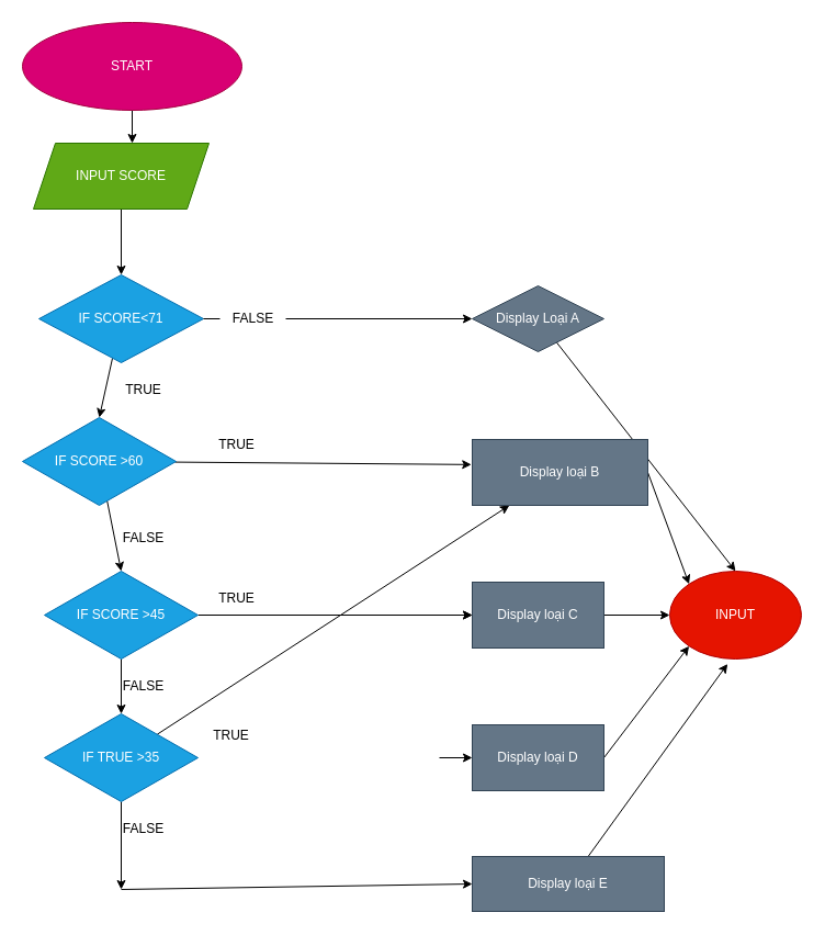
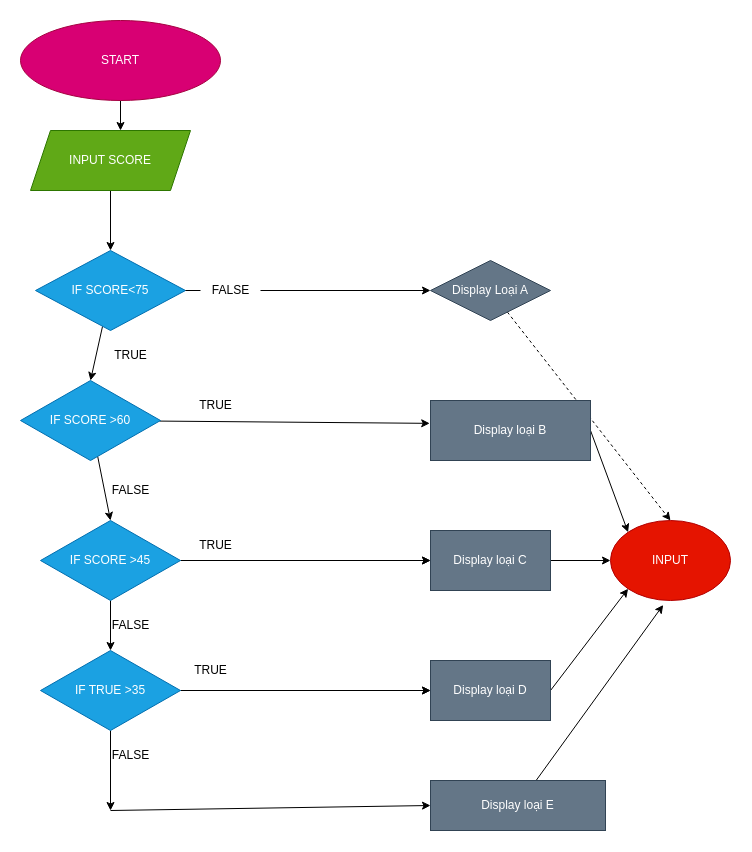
- <mxCell id="8" value="IF SCORE&amp;lt;71" style="rhombus;whiteSpace=wrap;html=1;fillColor=#1ba1e2;fontColor=#ffffff;strokeColor=#006EAF;" vertex="1" parent="1"><mxGeometry x="35" y="250" width="150" height="80" as="geometry" /></mxCell>
+ <mxCell id="8" value="IF SCORE&amp;lt;75" style="rhombus;whiteSpace=wrap;html=1;fillColor=#1ba1e2;fontColor=#ffffff;strokeColor=#006EAF;" vertex="1" parent="1"><mxGeometry x="35" y="250" width="150" height="80" as="geometry" /></mxCell>
- <mxCell id="30" style="edgeStyle=none;html=1;entryX=0.5;entryY=0;entryDx=0;entryDy=0;" edge="1" parent="1" source="31" target="40"><mxGeometry relative="1" as="geometry" /></mxCell>
+ <mxCell id="30" style="edgeStyle=none;html=1;entryX=0.5;entryY=0;entryDx=0;entryDy=0;dashed=1;" edge="1" parent="1" source="31" target="40"><mxGeometry relative="1" as="geometry" /></mxCell>
- <mxCell id="22" style="edgeStyle=none;html=1;" edge="1" parent="1" source="24" target="35"><mxGeometry relative="1" as="geometry"><mxPoint x="270" y="690" as="targetPoint" /></mxGeometry></mxCell>
+ <mxCell id="22" style="edgeStyle=none;html=1;entryX=0;entryY=0.5;entryDx=0;entryDy=0;" edge="1" parent="1" source="24" target="37"><mxGeometry relative="1" as="geometry"><mxPoint x="270" y="690" as="targetPoint" /></mxGeometry></mxCell>
